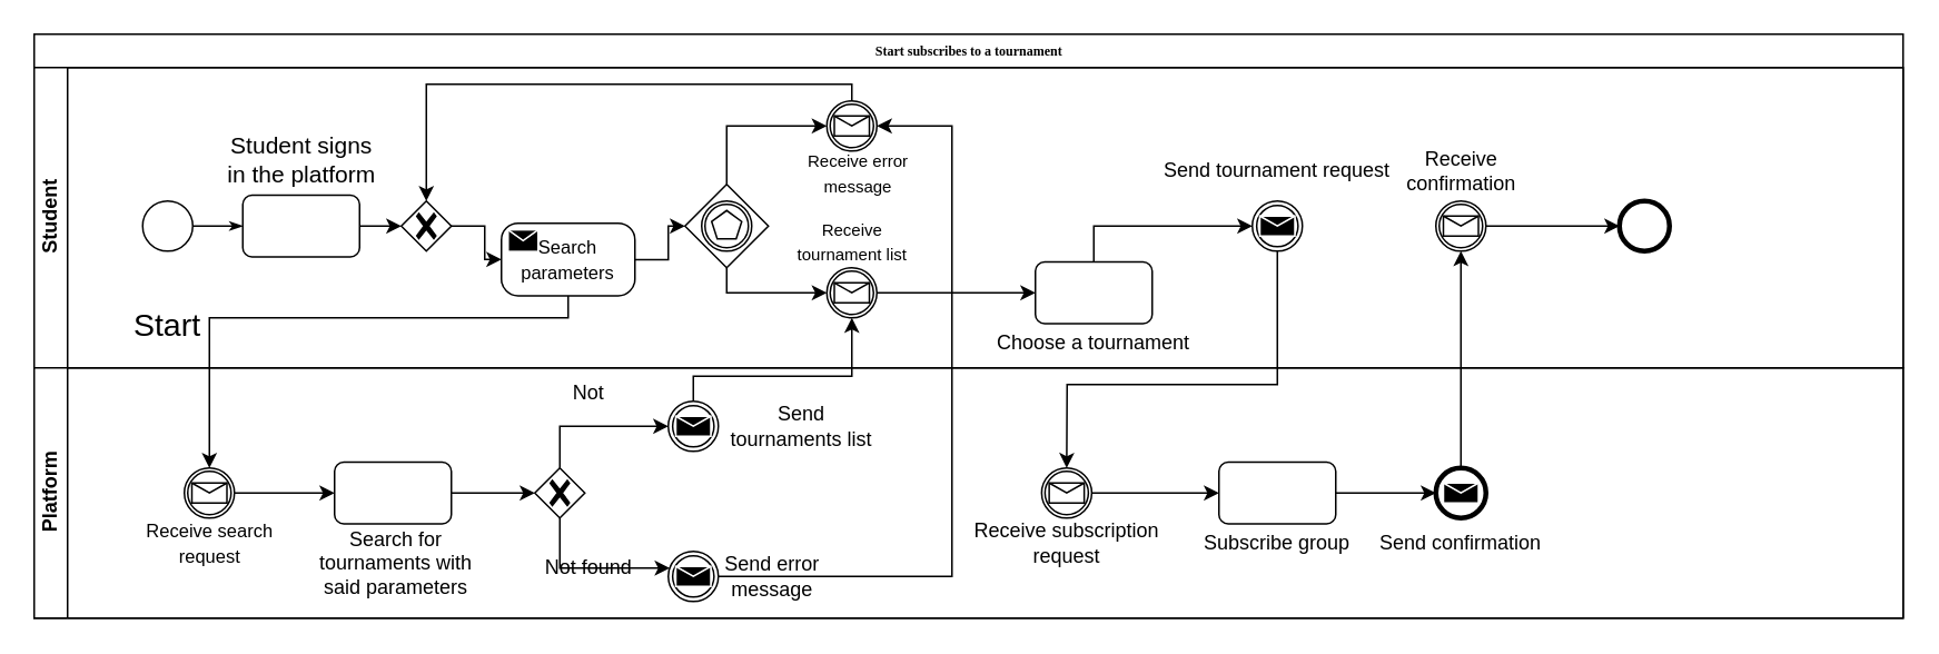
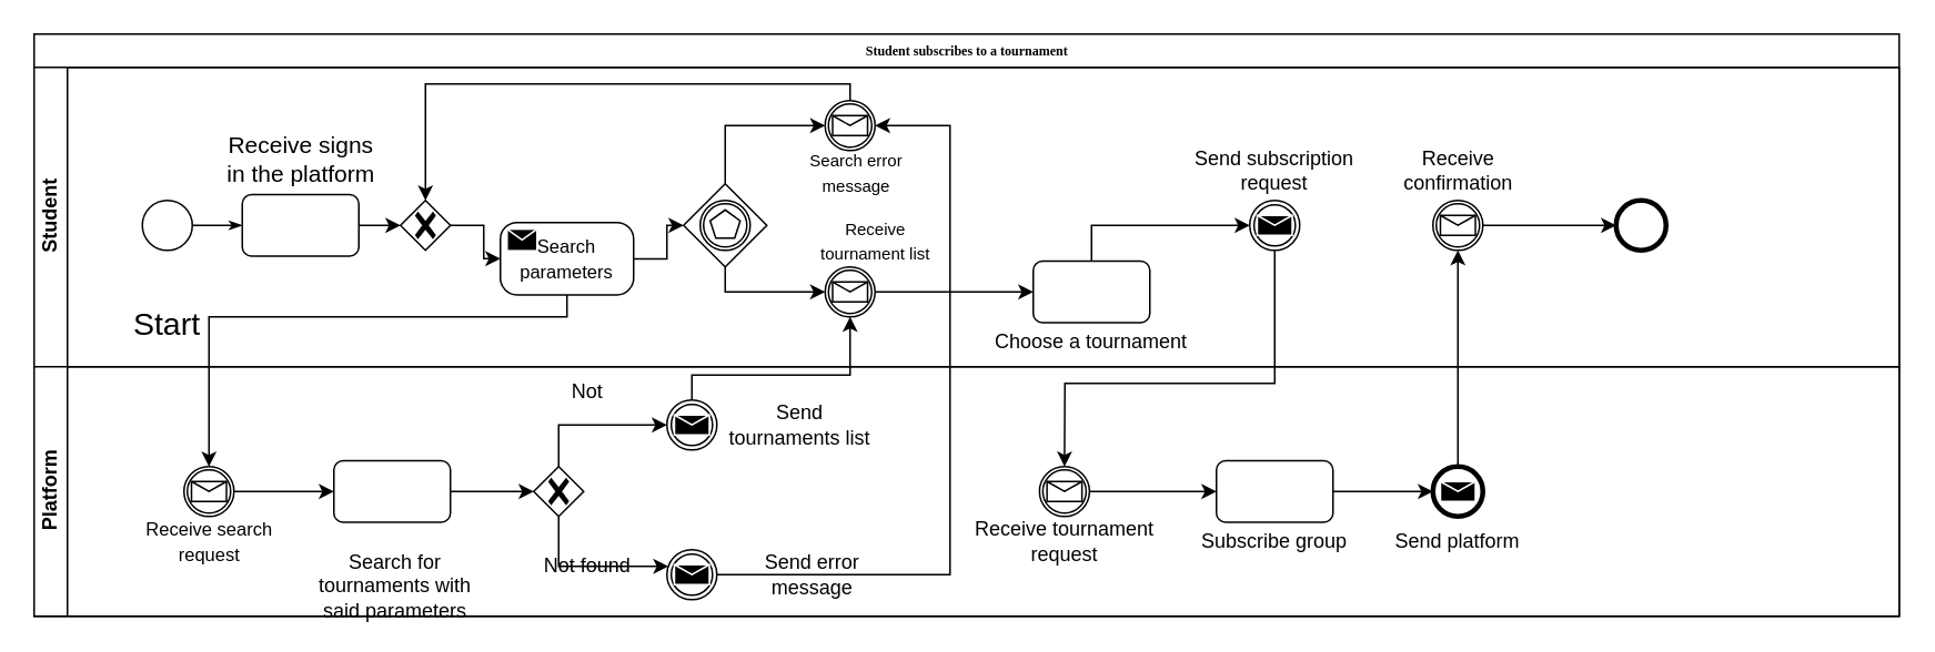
- <mxCell id="2" value="Start subscribes to a tournament" style="swimlane;html=1;childLayout=stackLayout;horizontal=1;startSize=20;horizontalStack=0;rounded=0;shadow=0;labelBackgroundColor=none;strokeWidth=1;fontFamily=Verdana;fontSize=8;align=center;" vertex="1" parent="1"><mxGeometry x="20" y="20" width="1120" height="350" as="geometry" /></mxCell>
+ <mxCell id="2" value="Student subscribes to a tournament" style="swimlane;html=1;childLayout=stackLayout;horizontal=1;startSize=20;horizontalStack=0;rounded=0;shadow=0;labelBackgroundColor=none;strokeWidth=1;fontFamily=Verdana;fontSize=8;align=center;" vertex="1" parent="1"><mxGeometry x="20" y="20" width="1120" height="350" as="geometry" /></mxCell>
- <mxCell id="9" value="&lt;font style=&quot;font-size: 14px;&quot;&gt;Student signs in the platform&lt;/font&gt;" style="text;html=1;strokeColor=none;fillColor=none;align=center;verticalAlign=middle;whiteSpace=wrap;rounded=0;" vertex="1" parent="3"><mxGeometry x="112.5" y="40" width="95" height="30" as="geometry" /></mxCell>
+ <mxCell id="9" value="&lt;font style=&quot;font-size: 14px;&quot;&gt;Receive signs in the platform&lt;/font&gt;" style="text;html=1;strokeColor=none;fillColor=none;align=center;verticalAlign=middle;whiteSpace=wrap;rounded=0;" vertex="1" parent="3"><mxGeometry x="112.5" y="40" width="95" height="30" as="geometry" /></mxCell>
- <mxCell id="27" value="Send tournament request" style="text;html=1;strokeColor=none;fillColor=none;align=center;verticalAlign=middle;whiteSpace=wrap;rounded=0;" vertex="1" parent="3"><mxGeometry x="676.25" y="46.5" width="137.5" height="30" as="geometry" /></mxCell>
+ <mxCell id="27" value="Send subscription request" style="text;html=1;strokeColor=none;fillColor=none;align=center;verticalAlign=middle;whiteSpace=wrap;rounded=0;" vertex="1" parent="3"><mxGeometry x="676.25" y="46.5" width="137.5" height="30" as="geometry" /></mxCell>
- <mxCell id="21" value="&lt;font style=&quot;font-size: 10px;&quot;&gt;Receive error message&lt;/font&gt;" style="text;html=1;strokeColor=none;fillColor=none;align=center;verticalAlign=middle;whiteSpace=wrap;rounded=0;" vertex="1" parent="3"><mxGeometry x="455" y="53.25" width="77.5" height="20" as="geometry" /></mxCell>
+ <mxCell id="21" value="&lt;font style=&quot;font-size: 10px;&quot;&gt;Search error message&lt;/font&gt;" style="text;html=1;strokeColor=none;fillColor=none;align=center;verticalAlign=middle;whiteSpace=wrap;rounded=0;" vertex="1" parent="3"><mxGeometry x="455" y="53.25" width="77.5" height="20" as="geometry" /></mxCell>
- <mxCell id="18" value="&lt;font style=&quot;font-size: 10px;&quot;&gt;Receive tournament list&lt;/font&gt;" style="text;html=1;strokeColor=none;fillColor=none;align=center;verticalAlign=middle;whiteSpace=wrap;rounded=0;" vertex="1" parent="3"><mxGeometry x="447.5" y="93.5" width="85" height="20" as="geometry" /></mxCell>
+ <mxCell id="18" value="&lt;font style=&quot;font-size: 10px;&quot;&gt;Receive tournament list&lt;/font&gt;" style="text;html=1;strokeColor=none;fillColor=none;align=center;verticalAlign=middle;whiteSpace=wrap;rounded=0;" vertex="1" parent="3"><mxGeometry x="462.5" y="93.5" width="85" height="20" as="geometry" /></mxCell>
- <mxCell id="48" value="Receive subscription request" style="text;html=1;strokeColor=none;fillColor=none;align=center;verticalAlign=middle;whiteSpace=wrap;rounded=0;" vertex="1" parent="32"><mxGeometry x="550" y="90" width="137.5" height="30" as="geometry" /></mxCell>
+ <mxCell id="48" value="Receive tournament request" style="text;html=1;strokeColor=none;fillColor=none;align=center;verticalAlign=middle;whiteSpace=wrap;rounded=0;" vertex="1" parent="32"><mxGeometry x="550" y="90" width="137.5" height="30" as="geometry" /></mxCell>
- <mxCell id="55" value="Send confirmation" style="text;html=1;strokeColor=none;fillColor=none;align=center;verticalAlign=middle;whiteSpace=wrap;rounded=0;" vertex="1" parent="32"><mxGeometry x="786.25" y="90" width="137.5" height="30" as="geometry" /></mxCell>
+ <mxCell id="55" value="Send platform" style="text;html=1;strokeColor=none;fillColor=none;align=center;verticalAlign=middle;whiteSpace=wrap;rounded=0;" vertex="1" parent="32"><mxGeometry x="786.25" y="90" width="137.5" height="30" as="geometry" /></mxCell>
- <mxCell id="38" value="Search for tournaments with said parameters" style="text;html=1;strokeColor=none;fillColor=none;align=center;verticalAlign=middle;whiteSpace=wrap;rounded=0;" vertex="1" parent="32"><mxGeometry x="163.75" y="110" width="106.25" height="13.5" as="geometry" /></mxCell>
+ <mxCell id="38" value="Search for tournaments with said parameters" style="text;html=1;strokeColor=none;fillColor=none;align=center;verticalAlign=middle;whiteSpace=wrap;rounded=0;" vertex="1" parent="32"><mxGeometry x="163.75" y="125" width="106.25" height="13.5" as="geometry" /></mxCell>
- <mxCell id="42" value="Send error message" style="text;html=1;strokeColor=none;fillColor=none;align=center;verticalAlign=middle;whiteSpace=wrap;rounded=0;" vertex="1" parent="32"><mxGeometry x="410" y="110" width="65" height="30" as="geometry" /></mxCell>
+ <mxCell id="42" value="Send error message" style="text;html=1;strokeColor=none;fillColor=none;align=center;verticalAlign=middle;whiteSpace=wrap;rounded=0;" vertex="1" parent="32"><mxGeometry x="435" y="110" width="65" height="30" as="geometry" /></mxCell>
